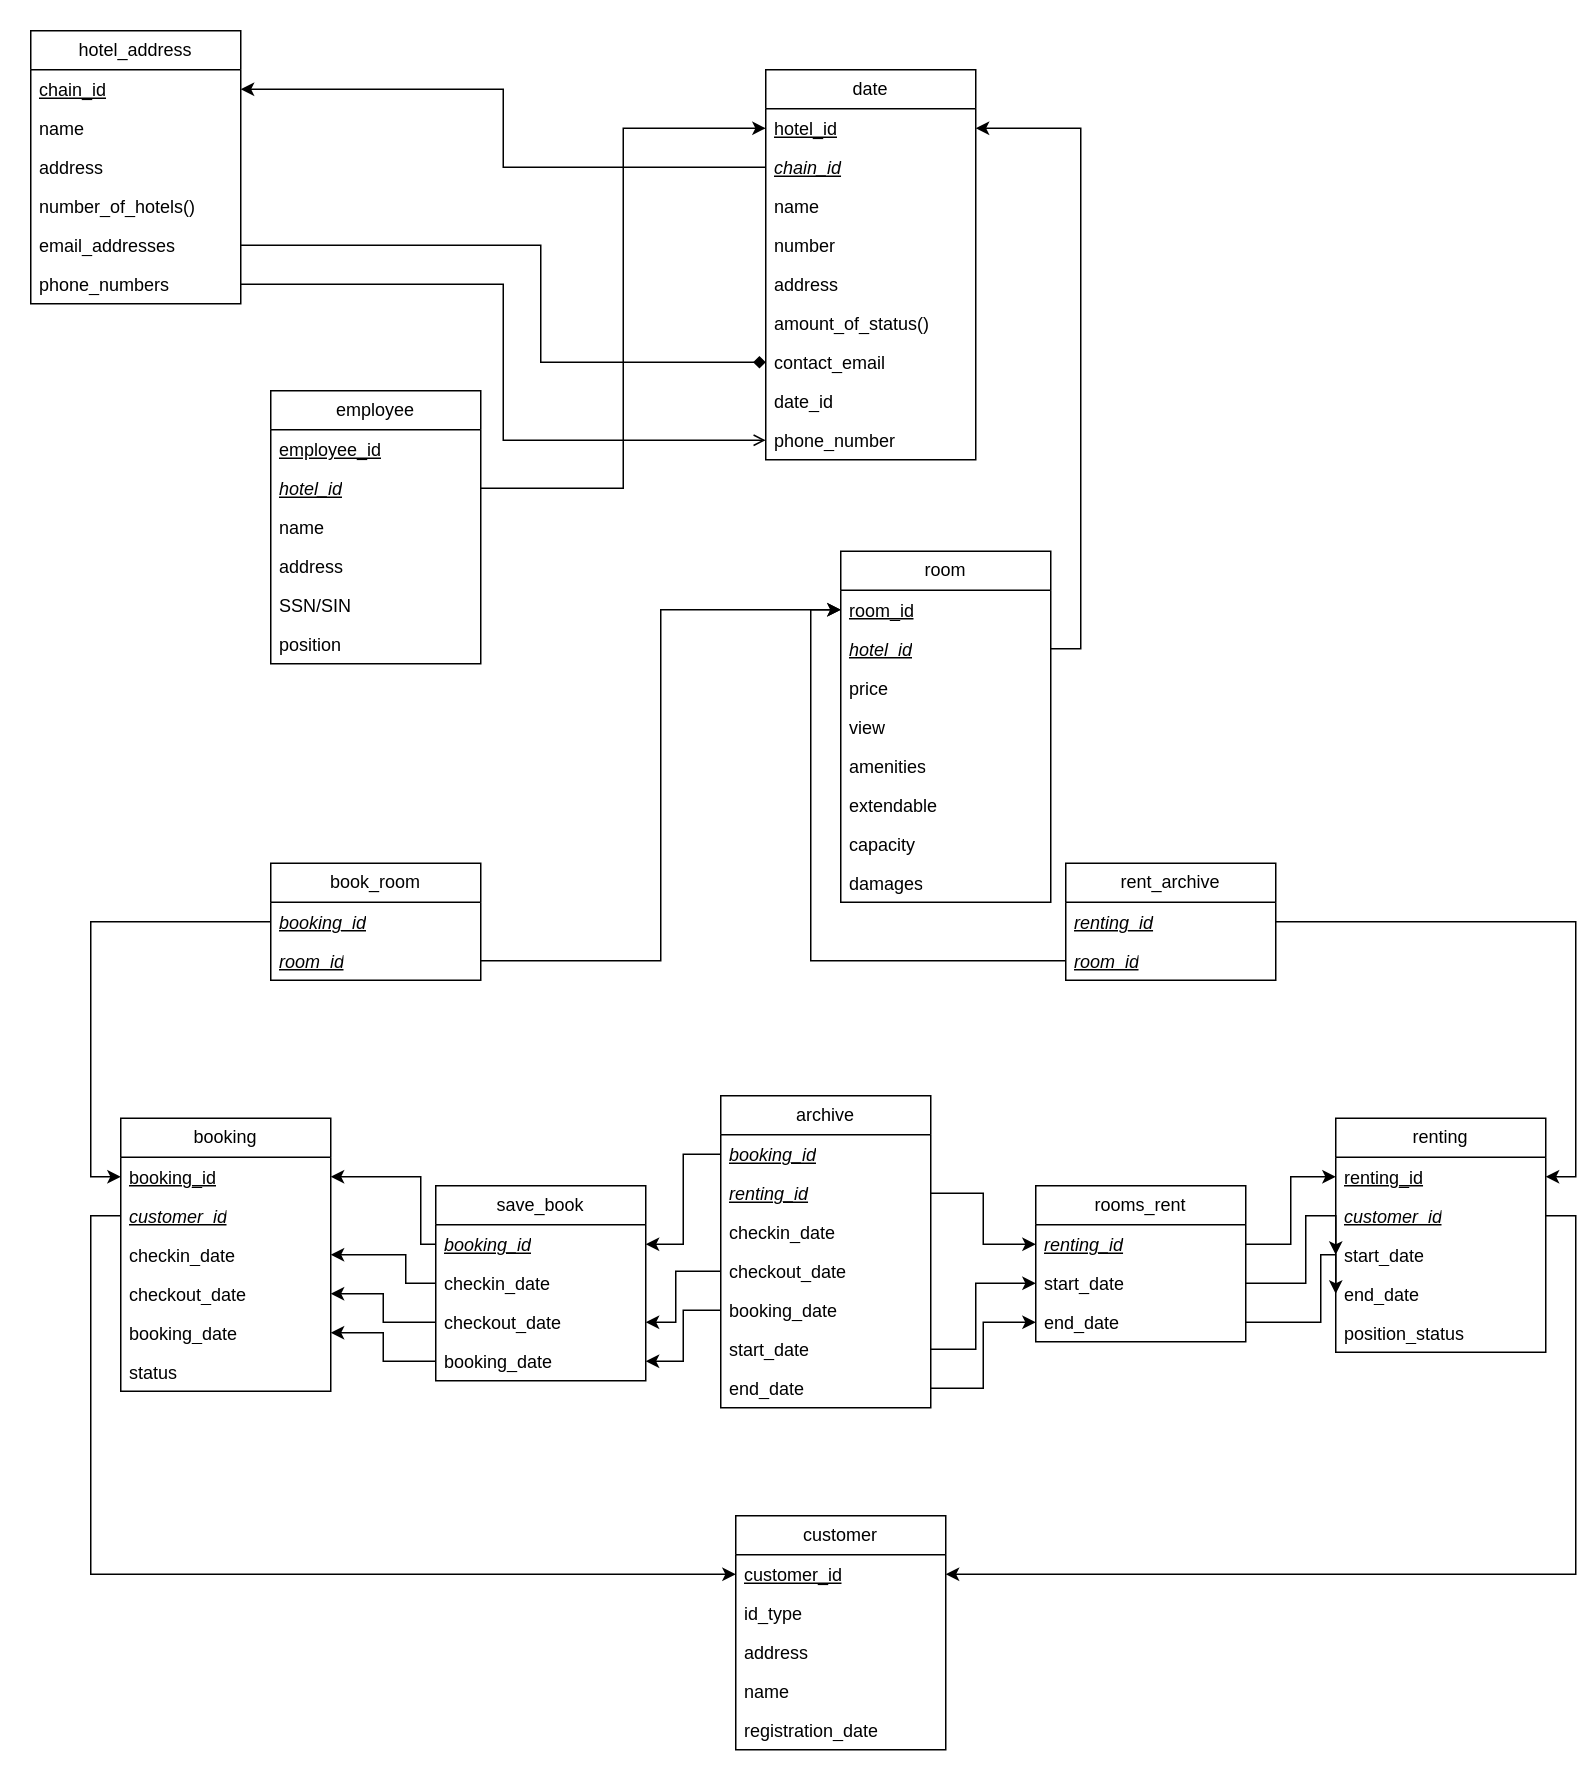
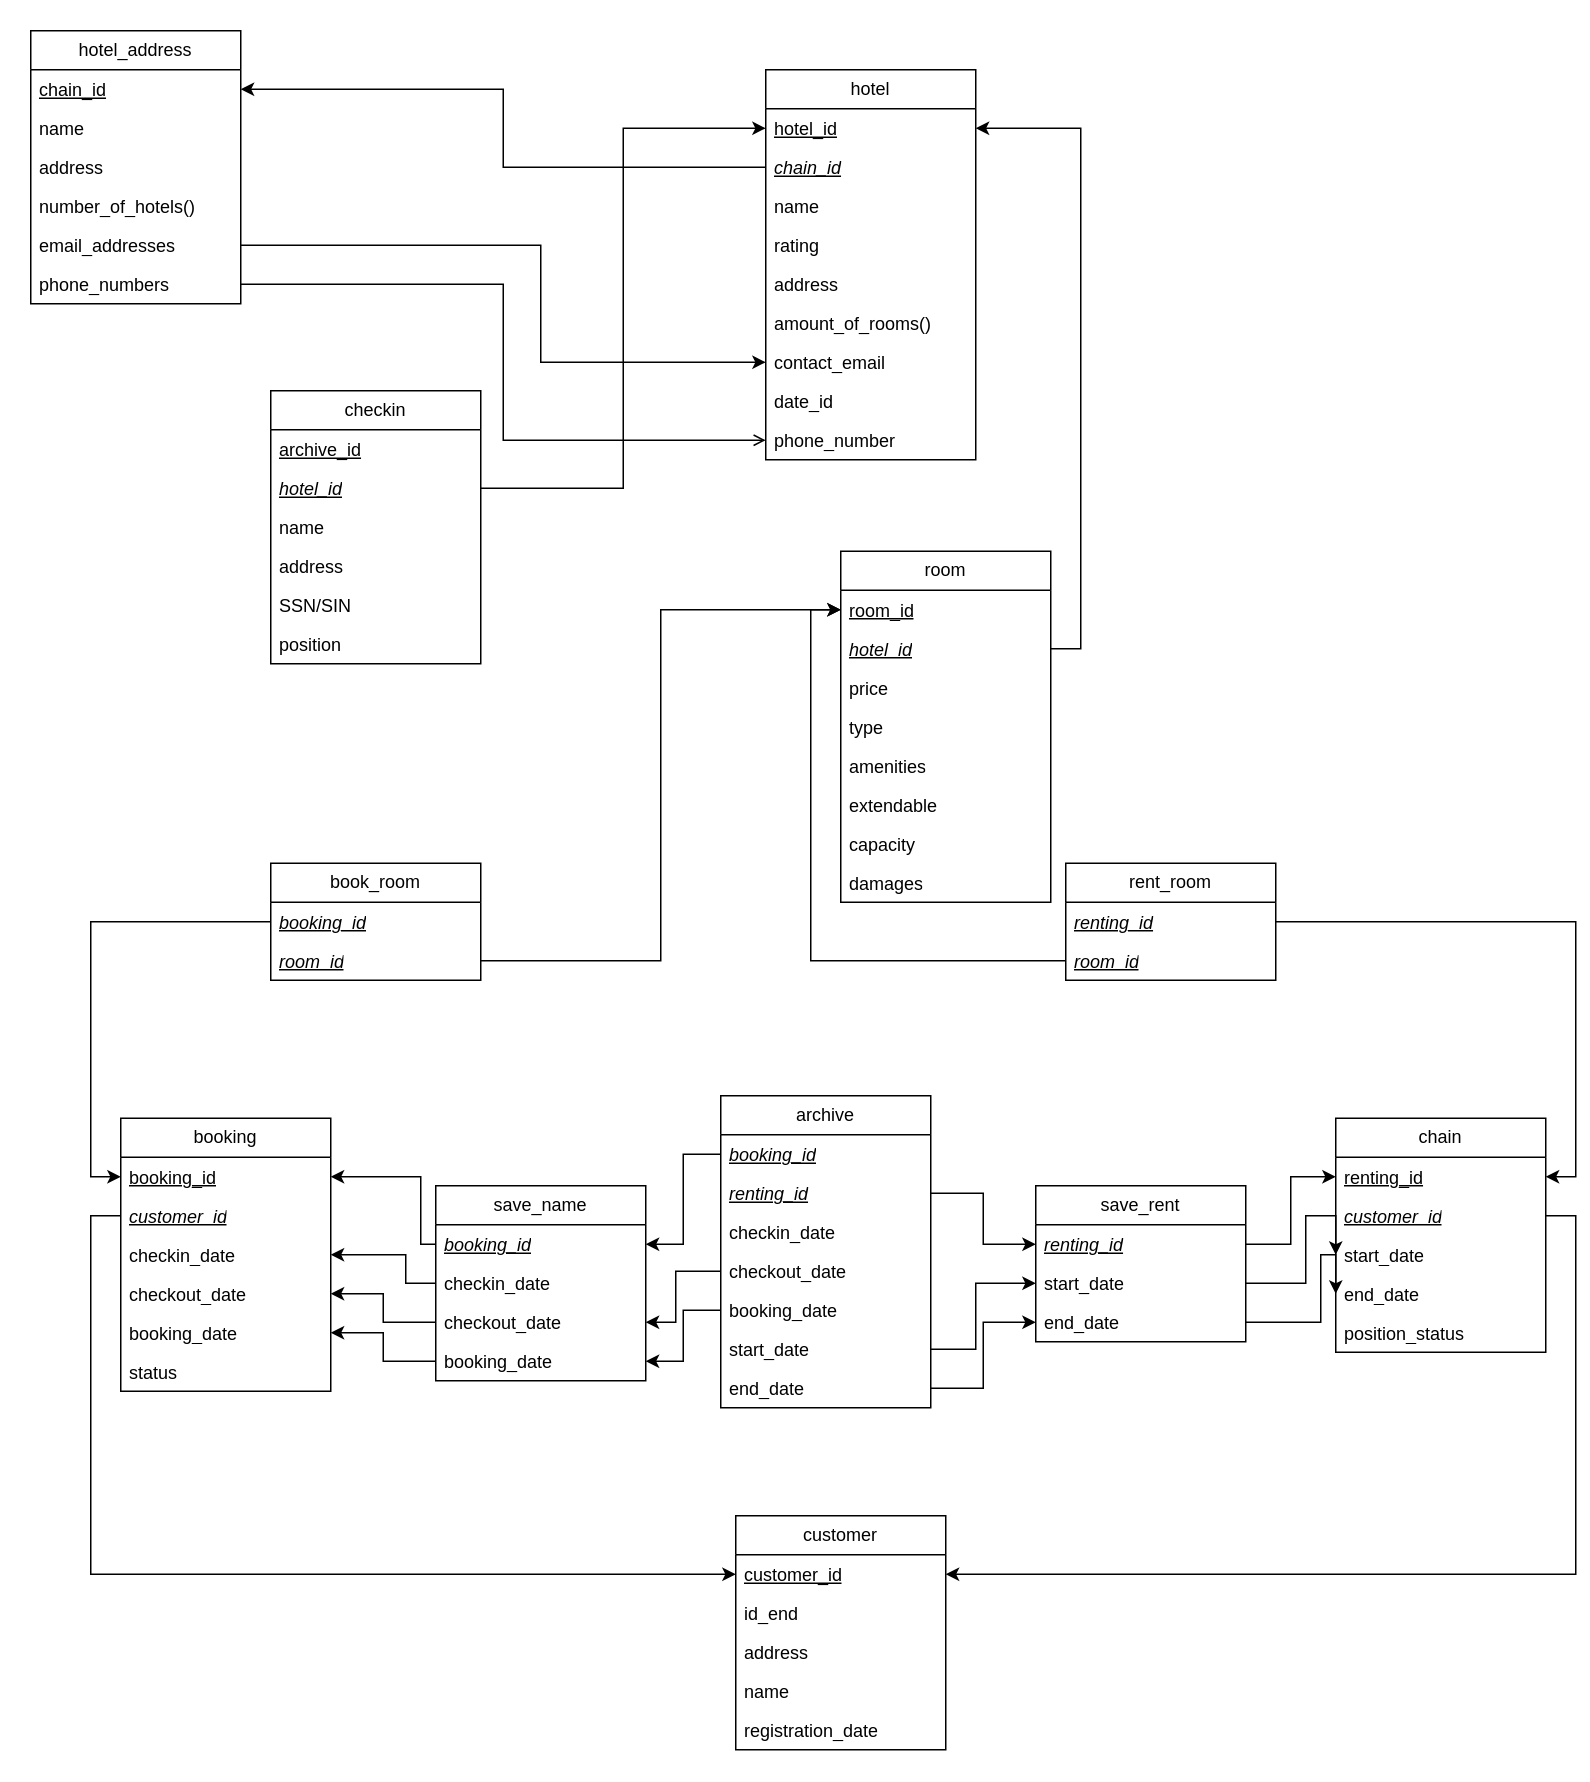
- <mxCell id="9" value="date" style="swimlane;fontStyle=0;childLayout=stackLayout;horizontal=1;startSize=26;fillColor=none;horizontalStack=0;resizeParent=1;resizeParentMax=0;resizeLast=0;collapsible=1;marginBottom=0;whiteSpace=wrap;html=1;" parent="1" vertex="1"><mxGeometry x="510" y="46" width="140" height="260" as="geometry" /></mxCell>
+ <mxCell id="9" value="hotel" style="swimlane;fontStyle=0;childLayout=stackLayout;horizontal=1;startSize=26;fillColor=none;horizontalStack=0;resizeParent=1;resizeParentMax=0;resizeLast=0;collapsible=1;marginBottom=0;whiteSpace=wrap;html=1;" parent="1" vertex="1"><mxGeometry x="510" y="46" width="140" height="260" as="geometry" /></mxCell>
- <mxCell id="13" value="number" style="text;strokeColor=none;fillColor=none;align=left;verticalAlign=top;spacingLeft=4;spacingRight=4;overflow=hidden;rotatable=0;points=[[0,0.5],[1,0.5]];portConstraint=eastwest;whiteSpace=wrap;html=1;" parent="9" vertex="1"><mxGeometry y="104" width="140" height="26" as="geometry" /></mxCell>
+ <mxCell id="13" value="rating" style="text;strokeColor=none;fillColor=none;align=left;verticalAlign=top;spacingLeft=4;spacingRight=4;overflow=hidden;rotatable=0;points=[[0,0.5],[1,0.5]];portConstraint=eastwest;whiteSpace=wrap;html=1;" parent="9" vertex="1"><mxGeometry y="104" width="140" height="26" as="geometry" /></mxCell>
- <mxCell id="15" value="amount_of_status()" style="text;strokeColor=none;fillColor=none;align=left;verticalAlign=top;spacingLeft=4;spacingRight=4;overflow=hidden;rotatable=0;points=[[0,0.5],[1,0.5]];portConstraint=eastwest;whiteSpace=wrap;html=1;" parent="9" vertex="1"><mxGeometry y="156" width="140" height="26" as="geometry" /></mxCell>
+ <mxCell id="15" value="amount_of_rooms()" style="text;strokeColor=none;fillColor=none;align=left;verticalAlign=top;spacingLeft=4;spacingRight=4;overflow=hidden;rotatable=0;points=[[0,0.5],[1,0.5]];portConstraint=eastwest;whiteSpace=wrap;html=1;" parent="9" vertex="1"><mxGeometry y="156" width="140" height="26" as="geometry" /></mxCell>
- <mxCell id="97" style="edgeStyle=orthogonalEdgeStyle;rounded=0;orthogonalLoop=1;jettySize=auto;html=1;exitX=1;exitY=0.5;exitDx=0;exitDy=0;entryX=0;entryY=0.5;entryDx=0;entryDy=0;endArrow=diamond;" parent="1" source="7" target="16" edge="1"><mxGeometry relative="1" as="geometry"><Array as="points"><mxPoint x="360" y="163" /><mxPoint x="360" y="241" /></Array></mxGeometry></mxCell>
+ <mxCell id="97" style="edgeStyle=orthogonalEdgeStyle;rounded=0;orthogonalLoop=1;jettySize=auto;html=1;exitX=1;exitY=0.5;exitDx=0;exitDy=0;entryX=0;entryY=0.5;entryDx=0;entryDy=0;" parent="1" source="7" target="16" edge="1"><mxGeometry relative="1" as="geometry"><Array as="points"><mxPoint x="360" y="163" /><mxPoint x="360" y="241" /></Array></mxGeometry></mxCell>
- <mxCell id="19" value="employee" style="swimlane;fontStyle=0;childLayout=stackLayout;horizontal=1;startSize=26;fillColor=none;horizontalStack=0;resizeParent=1;resizeParentMax=0;resizeLast=0;collapsible=1;marginBottom=0;whiteSpace=wrap;html=1;" parent="1" vertex="1"><mxGeometry x="180" y="260" width="140" height="182" as="geometry" /></mxCell>
+ <mxCell id="19" value="checkin" style="swimlane;fontStyle=0;childLayout=stackLayout;horizontal=1;startSize=26;fillColor=none;horizontalStack=0;resizeParent=1;resizeParentMax=0;resizeLast=0;collapsible=1;marginBottom=0;whiteSpace=wrap;html=1;" parent="1" vertex="1"><mxGeometry x="180" y="260" width="140" height="182" as="geometry" /></mxCell>
- <mxCell id="20" value="&lt;u&gt;employee_id&lt;/u&gt;" style="text;strokeColor=none;fillColor=none;align=left;verticalAlign=top;spacingLeft=4;spacingRight=4;overflow=hidden;rotatable=0;points=[[0,0.5],[1,0.5]];portConstraint=eastwest;whiteSpace=wrap;html=1;" parent="19" vertex="1"><mxGeometry y="26" width="140" height="26" as="geometry" /></mxCell>
+ <mxCell id="20" value="&lt;u&gt;archive_id&lt;/u&gt;" style="text;strokeColor=none;fillColor=none;align=left;verticalAlign=top;spacingLeft=4;spacingRight=4;overflow=hidden;rotatable=0;points=[[0,0.5],[1,0.5]];portConstraint=eastwest;whiteSpace=wrap;html=1;" parent="19" vertex="1"><mxGeometry y="26" width="140" height="26" as="geometry" /></mxCell>
- <mxCell id="30" value="view" style="text;strokeColor=none;fillColor=none;align=left;verticalAlign=top;spacingLeft=4;spacingRight=4;overflow=hidden;rotatable=0;points=[[0,0.5],[1,0.5]];portConstraint=eastwest;whiteSpace=wrap;html=1;" parent="26" vertex="1"><mxGeometry y="104" width="140" height="26" as="geometry" /></mxCell>
+ <mxCell id="30" value="type" style="text;strokeColor=none;fillColor=none;align=left;verticalAlign=top;spacingLeft=4;spacingRight=4;overflow=hidden;rotatable=0;points=[[0,0.5],[1,0.5]];portConstraint=eastwest;whiteSpace=wrap;html=1;" parent="26" vertex="1"><mxGeometry y="104" width="140" height="26" as="geometry" /></mxCell>
- <mxCell id="65" value="rent_archive" style="swimlane;fontStyle=0;childLayout=stackLayout;horizontal=1;startSize=26;fillColor=none;horizontalStack=0;resizeParent=1;resizeParentMax=0;resizeLast=0;collapsible=1;marginBottom=0;whiteSpace=wrap;html=1;" parent="1" vertex="1"><mxGeometry x="710" y="575" width="140" height="78" as="geometry" /></mxCell>
+ <mxCell id="65" value="rent_room" style="swimlane;fontStyle=0;childLayout=stackLayout;horizontal=1;startSize=26;fillColor=none;horizontalStack=0;resizeParent=1;resizeParentMax=0;resizeLast=0;collapsible=1;marginBottom=0;whiteSpace=wrap;html=1;" parent="1" vertex="1"><mxGeometry x="710" y="575" width="140" height="78" as="geometry" /></mxCell>
- <mxCell id="56" value="renting" style="swimlane;fontStyle=0;childLayout=stackLayout;horizontal=1;startSize=26;fillColor=none;horizontalStack=0;resizeParent=1;resizeParentMax=0;resizeLast=0;collapsible=1;marginBottom=0;whiteSpace=wrap;html=1;" parent="1" vertex="1"><mxGeometry x="890" y="745" width="140" height="156" as="geometry" /></mxCell>
+ <mxCell id="56" value="chain" style="swimlane;fontStyle=0;childLayout=stackLayout;horizontal=1;startSize=26;fillColor=none;horizontalStack=0;resizeParent=1;resizeParentMax=0;resizeLast=0;collapsible=1;marginBottom=0;whiteSpace=wrap;html=1;" parent="1" vertex="1"><mxGeometry x="890" y="745" width="140" height="156" as="geometry" /></mxCell>
- <mxCell id="72" value="save_book" style="swimlane;fontStyle=0;childLayout=stackLayout;horizontal=1;startSize=26;fillColor=none;horizontalStack=0;resizeParent=1;resizeParentMax=0;resizeLast=0;collapsible=1;marginBottom=0;whiteSpace=wrap;html=1;" parent="1" vertex="1"><mxGeometry x="290" y="790" width="140" height="130" as="geometry" /></mxCell>
+ <mxCell id="72" value="save_name" style="swimlane;fontStyle=0;childLayout=stackLayout;horizontal=1;startSize=26;fillColor=none;horizontalStack=0;resizeParent=1;resizeParentMax=0;resizeLast=0;collapsible=1;marginBottom=0;whiteSpace=wrap;html=1;" parent="1" vertex="1"><mxGeometry x="290" y="790" width="140" height="130" as="geometry" /></mxCell>
- <mxCell id="77" value="rooms_rent" style="swimlane;fontStyle=0;childLayout=stackLayout;horizontal=1;startSize=26;fillColor=none;horizontalStack=0;resizeParent=1;resizeParentMax=0;resizeLast=0;collapsible=1;marginBottom=0;whiteSpace=wrap;html=1;" parent="1" vertex="1"><mxGeometry x="690" y="790" width="140" height="104" as="geometry" /></mxCell>
+ <mxCell id="77" value="save_rent" style="swimlane;fontStyle=0;childLayout=stackLayout;horizontal=1;startSize=26;fillColor=none;horizontalStack=0;resizeParent=1;resizeParentMax=0;resizeLast=0;collapsible=1;marginBottom=0;whiteSpace=wrap;html=1;" parent="1" vertex="1"><mxGeometry x="690" y="790" width="140" height="104" as="geometry" /></mxCell>
- <mxCell id="37" value="id_type" style="text;strokeColor=none;fillColor=none;align=left;verticalAlign=top;spacingLeft=4;spacingRight=4;overflow=hidden;rotatable=0;points=[[0,0.5],[1,0.5]];portConstraint=eastwest;whiteSpace=wrap;html=1;" parent="35" vertex="1"><mxGeometry y="52" width="140" height="26" as="geometry" /></mxCell>
+ <mxCell id="37" value="id_end" style="text;strokeColor=none;fillColor=none;align=left;verticalAlign=top;spacingLeft=4;spacingRight=4;overflow=hidden;rotatable=0;points=[[0,0.5],[1,0.5]];portConstraint=eastwest;whiteSpace=wrap;html=1;" parent="35" vertex="1"><mxGeometry y="52" width="140" height="26" as="geometry" /></mxCell>
